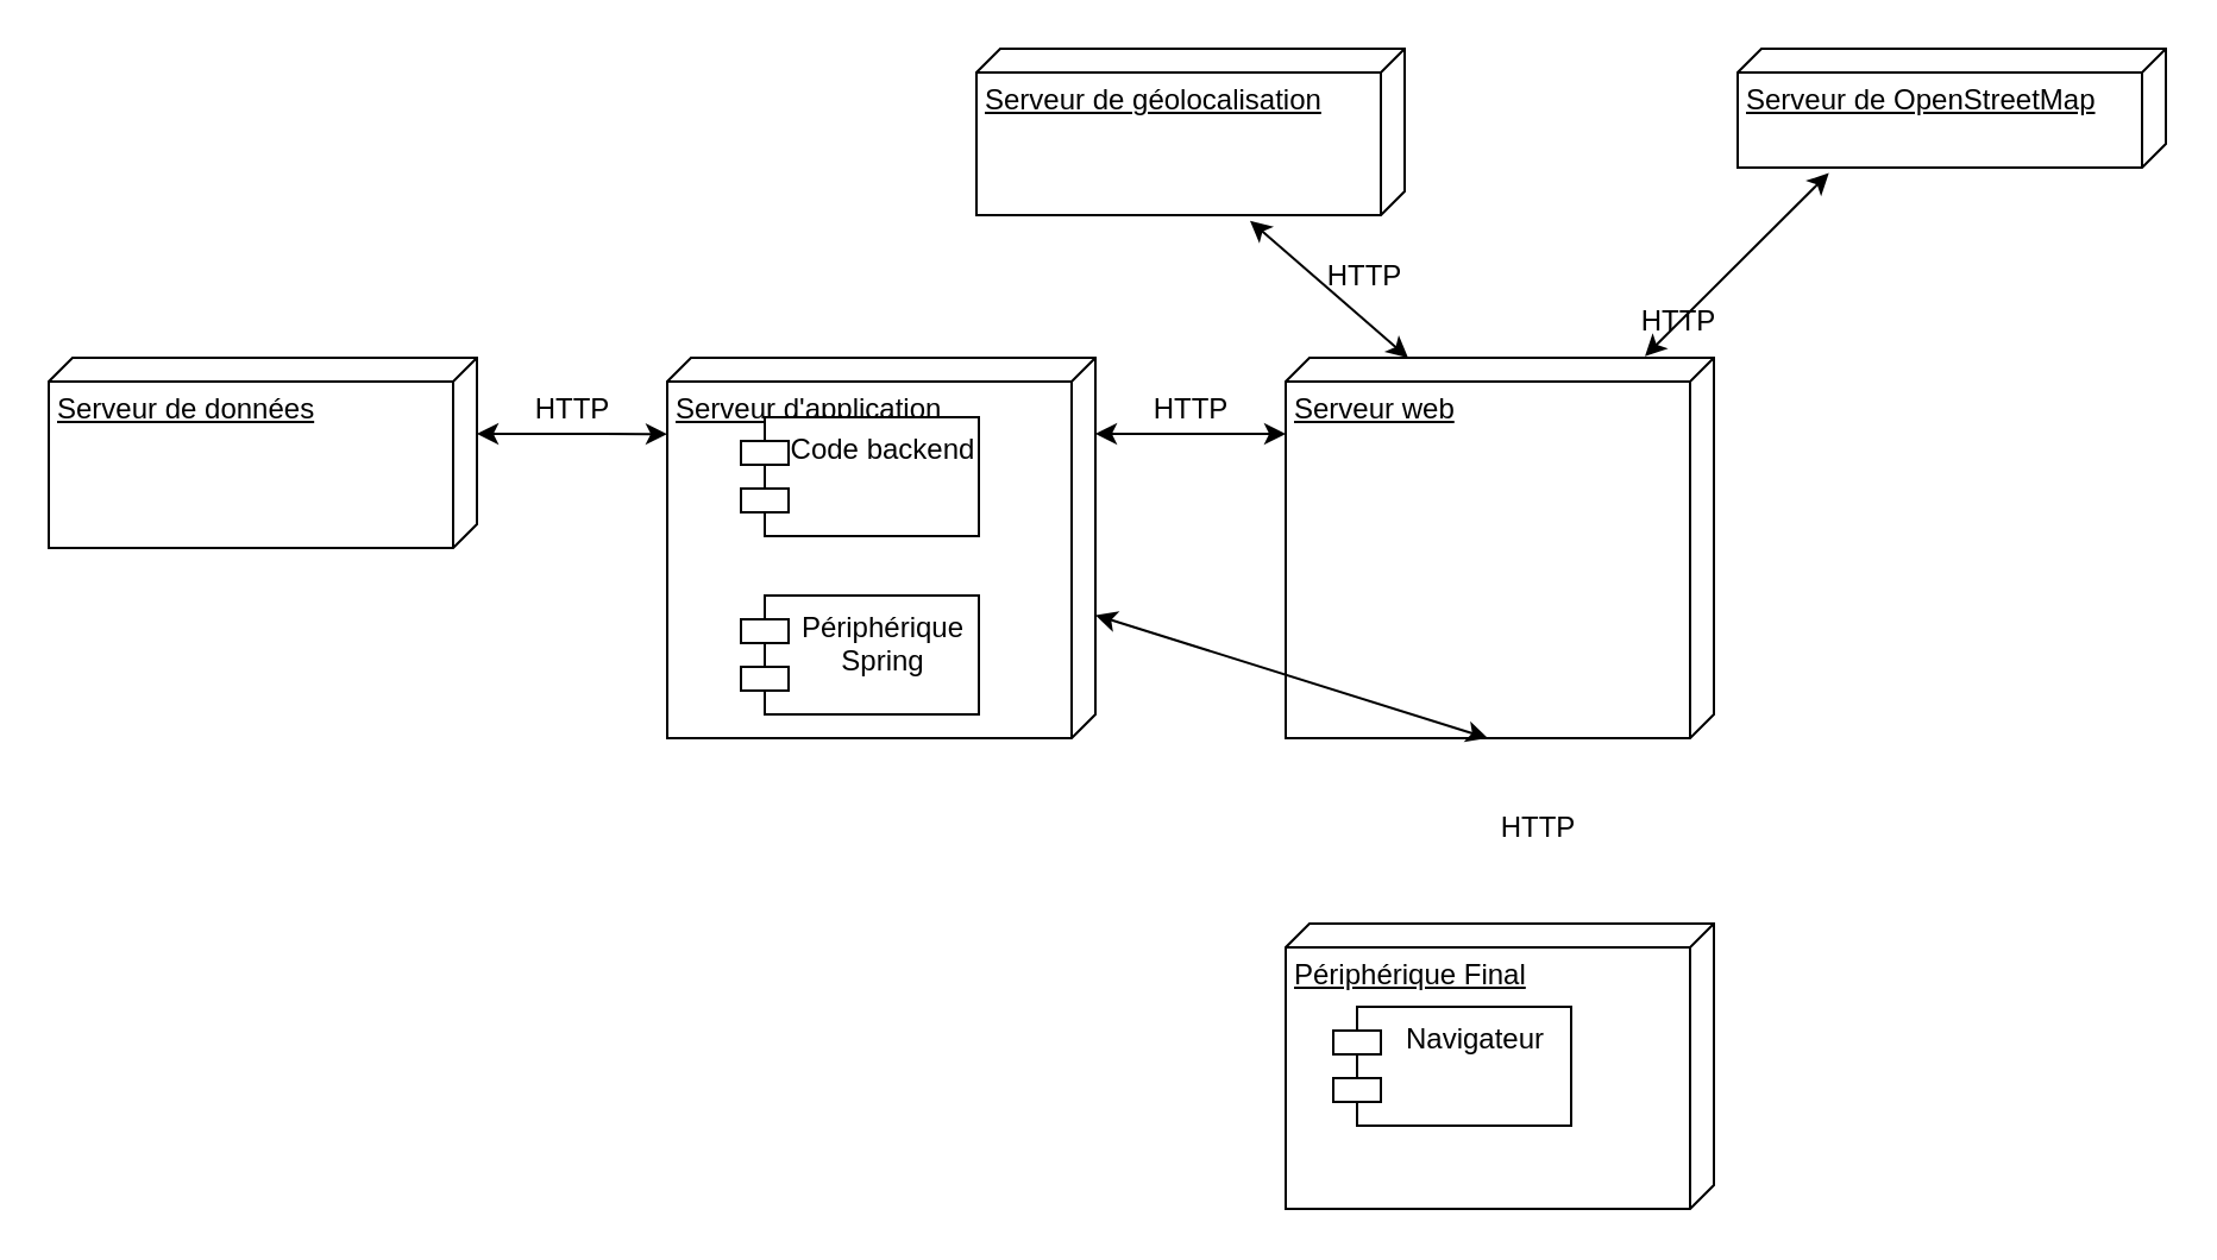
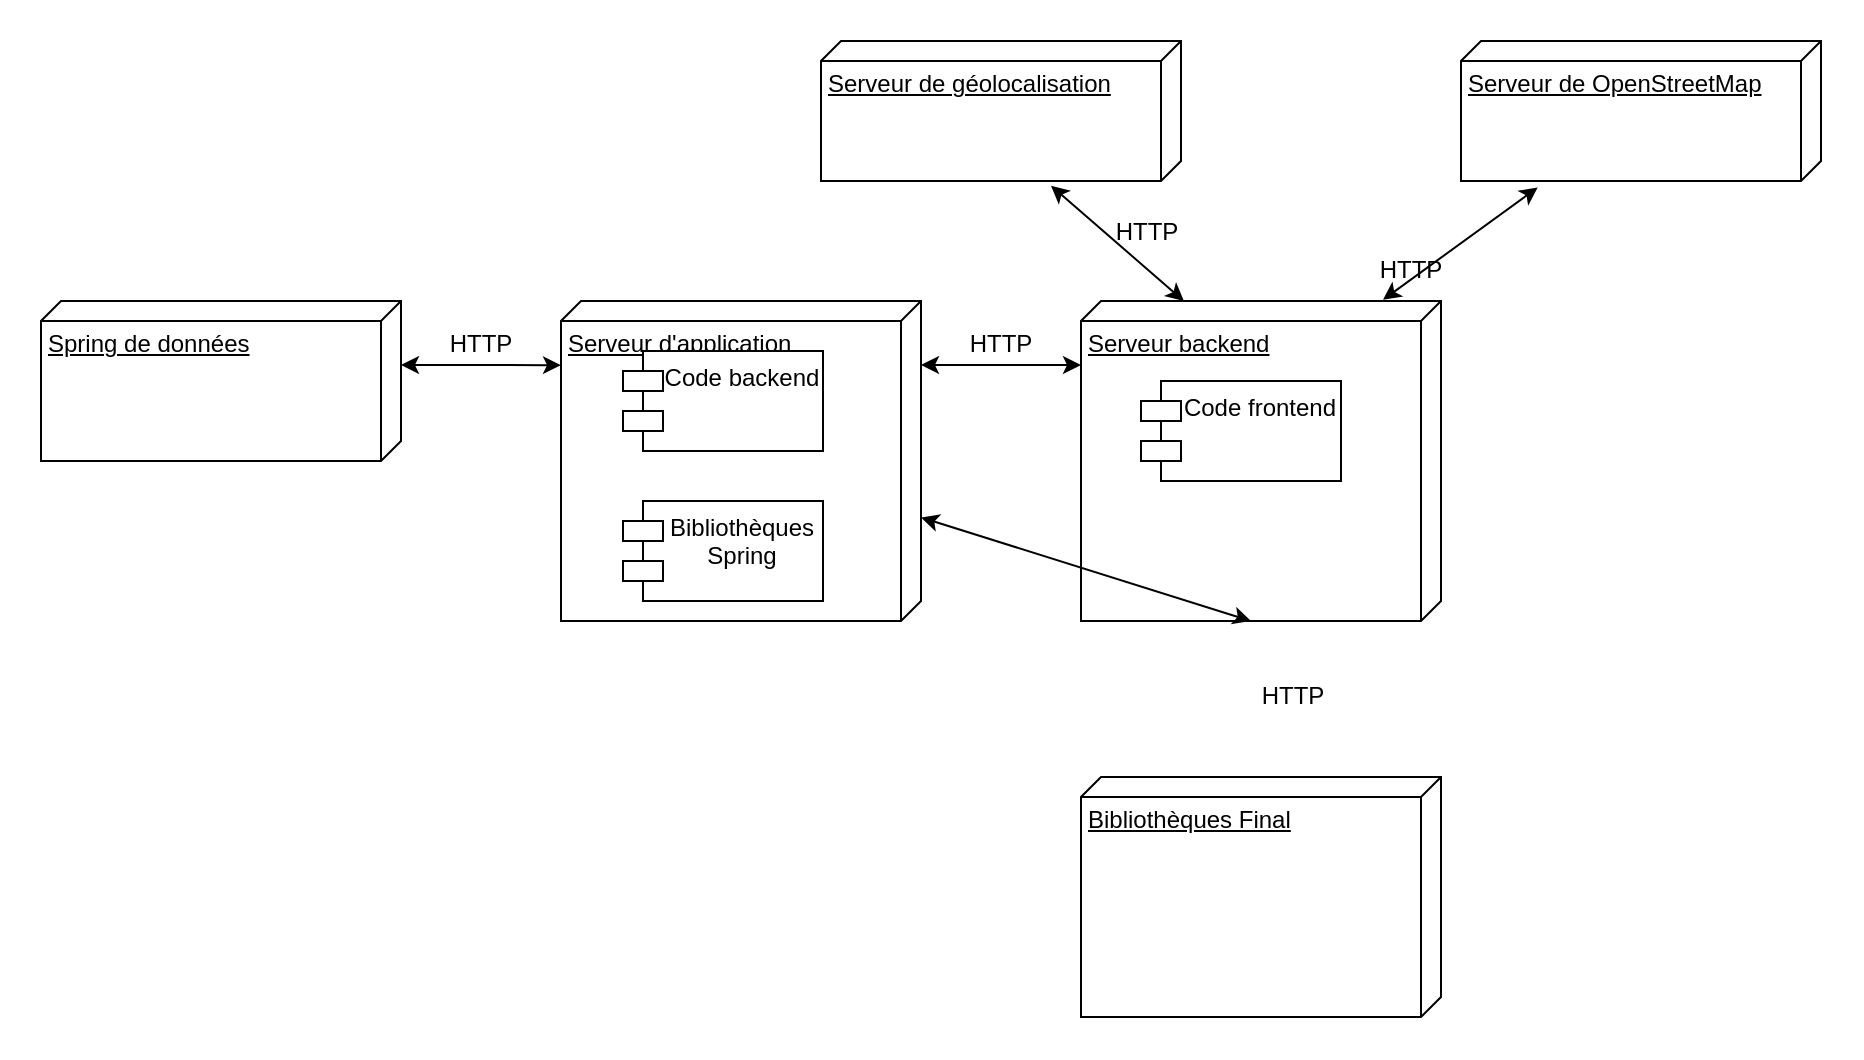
- <mxCell id="6" value="Serveur de OpenStreetMap" style="verticalAlign=top;align=left;spacingTop=8;spacingLeft=2;spacingRight=12;shape=cube;size=10;direction=south;fontStyle=4;html=1;whiteSpace=wrap;" vertex="1" parent="1"><mxGeometry x="730" y="20" width="180" height="50" as="geometry" /></mxCell>
+ <mxCell id="6" value="Serveur de OpenStreetMap" style="verticalAlign=top;align=left;spacingTop=8;spacingLeft=2;spacingRight=12;shape=cube;size=10;direction=south;fontStyle=4;html=1;whiteSpace=wrap;" vertex="1" parent="1"><mxGeometry x="730" y="20" width="180" height="70" as="geometry" /></mxCell>
- <mxCell id="2" value="Serveur de données" style="verticalAlign=top;align=left;spacingTop=8;spacingLeft=2;spacingRight=12;shape=cube;size=10;direction=south;fontStyle=4;html=1;whiteSpace=wrap;" vertex="1" parent="1"><mxGeometry x="20" y="150" width="180" height="80" as="geometry" /></mxCell>
+ <mxCell id="2" value="Spring de données" style="verticalAlign=top;align=left;spacingTop=8;spacingLeft=2;spacingRight=12;shape=cube;size=10;direction=south;fontStyle=4;html=1;whiteSpace=wrap;" vertex="1" parent="1"><mxGeometry x="20" y="150" width="180" height="80" as="geometry" /></mxCell>
- <mxCell id="4" value="Serveur web" style="verticalAlign=top;align=left;spacingTop=8;spacingLeft=2;spacingRight=12;shape=cube;size=10;direction=south;fontStyle=4;html=1;whiteSpace=wrap;" vertex="1" parent="1"><mxGeometry x="540" y="150" width="180" height="160" as="geometry" /></mxCell>
+ <mxCell id="4" value="Serveur backend" style="verticalAlign=top;align=left;spacingTop=8;spacingLeft=2;spacingRight=12;shape=cube;size=10;direction=south;fontStyle=4;html=1;whiteSpace=wrap;" vertex="1" parent="1"><mxGeometry x="540" y="150" width="180" height="160" as="geometry" /></mxCell>
+ <mxCell id="7" value="Code frontend" style="shape=module;align=left;spacingLeft=20;align=center;verticalAlign=top;whiteSpace=wrap;html=1;" vertex="1" parent="1"><mxGeometry x="570" y="190" width="100" height="50" as="geometry" /></mxCell>
- <mxCell id="17" value="Périphérique Spring" style="shape=module;align=left;spacingLeft=20;align=center;verticalAlign=top;whiteSpace=wrap;html=1;" vertex="1" parent="1"><mxGeometry x="311" y="250" width="100" height="50" as="geometry" /></mxCell>
+ <mxCell id="17" value="Bibliothèques Spring" style="shape=module;align=left;spacingLeft=20;align=center;verticalAlign=top;whiteSpace=wrap;html=1;" vertex="1" parent="1"><mxGeometry x="311" y="250" width="100" height="50" as="geometry" /></mxCell>
- <mxCell id="18" value="Périphérique Final" style="verticalAlign=top;align=left;spacingTop=8;spacingLeft=2;spacingRight=12;shape=cube;size=10;direction=south;fontStyle=4;html=1;whiteSpace=wrap;" vertex="1" parent="1"><mxGeometry x="540" y="388" width="180" height="120" as="geometry" /></mxCell>
+ <mxCell id="18" value="Bibliothèques Final" style="verticalAlign=top;align=left;spacingTop=8;spacingLeft=2;spacingRight=12;shape=cube;size=10;direction=south;fontStyle=4;html=1;whiteSpace=wrap;" vertex="1" parent="1"><mxGeometry x="540" y="388" width="180" height="120" as="geometry" /></mxCell>
- <mxCell id="21" value="Navigateur" style="shape=module;align=left;spacingLeft=20;align=center;verticalAlign=top;whiteSpace=wrap;html=1;" vertex="1" parent="1"><mxGeometry x="560" y="423" width="100" height="50" as="geometry" /></mxCell>
